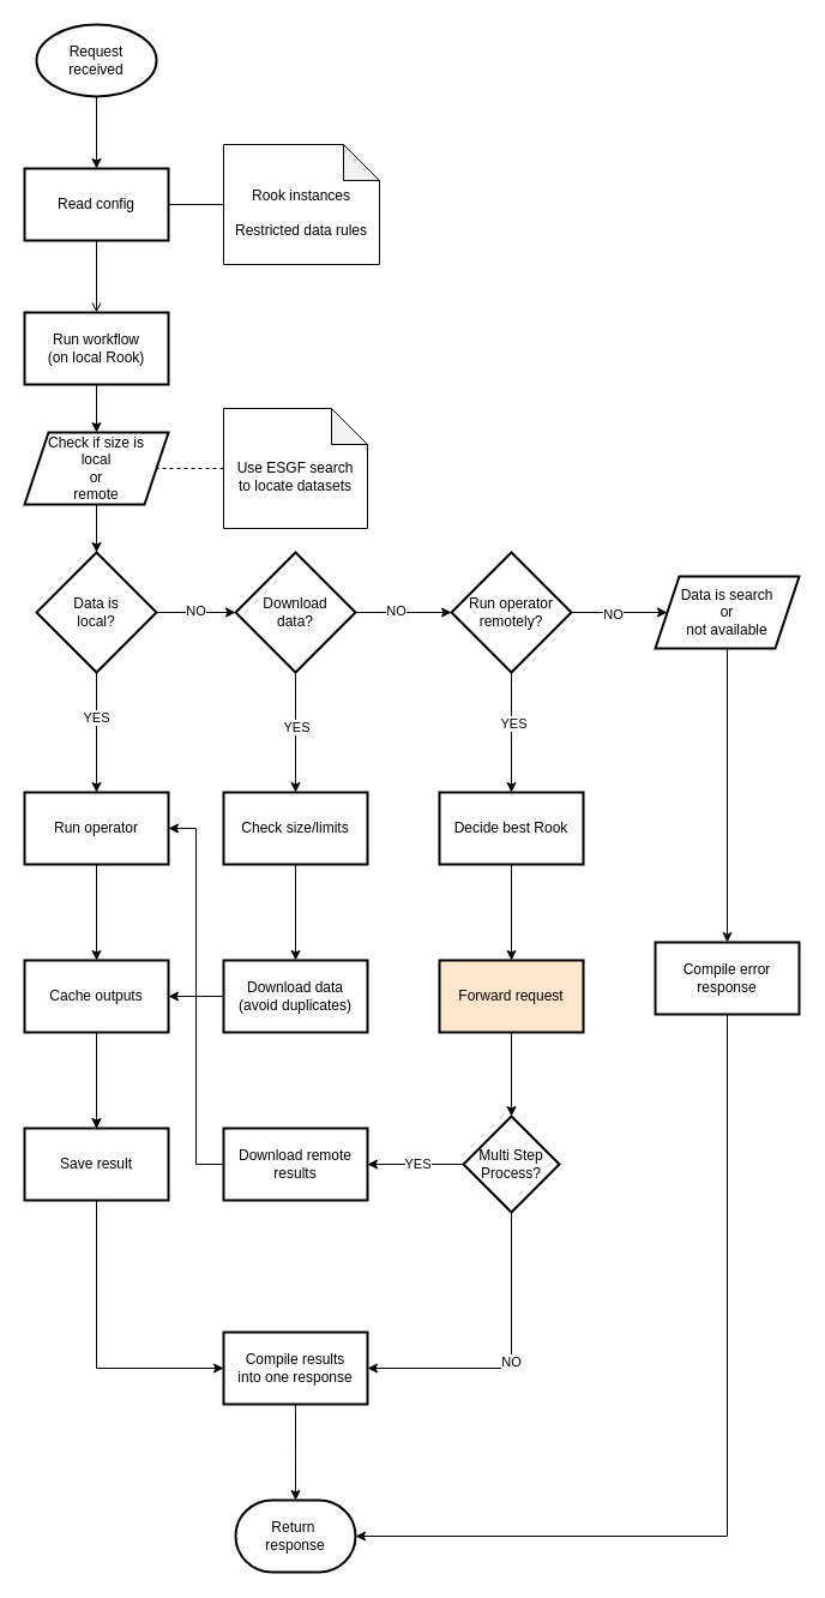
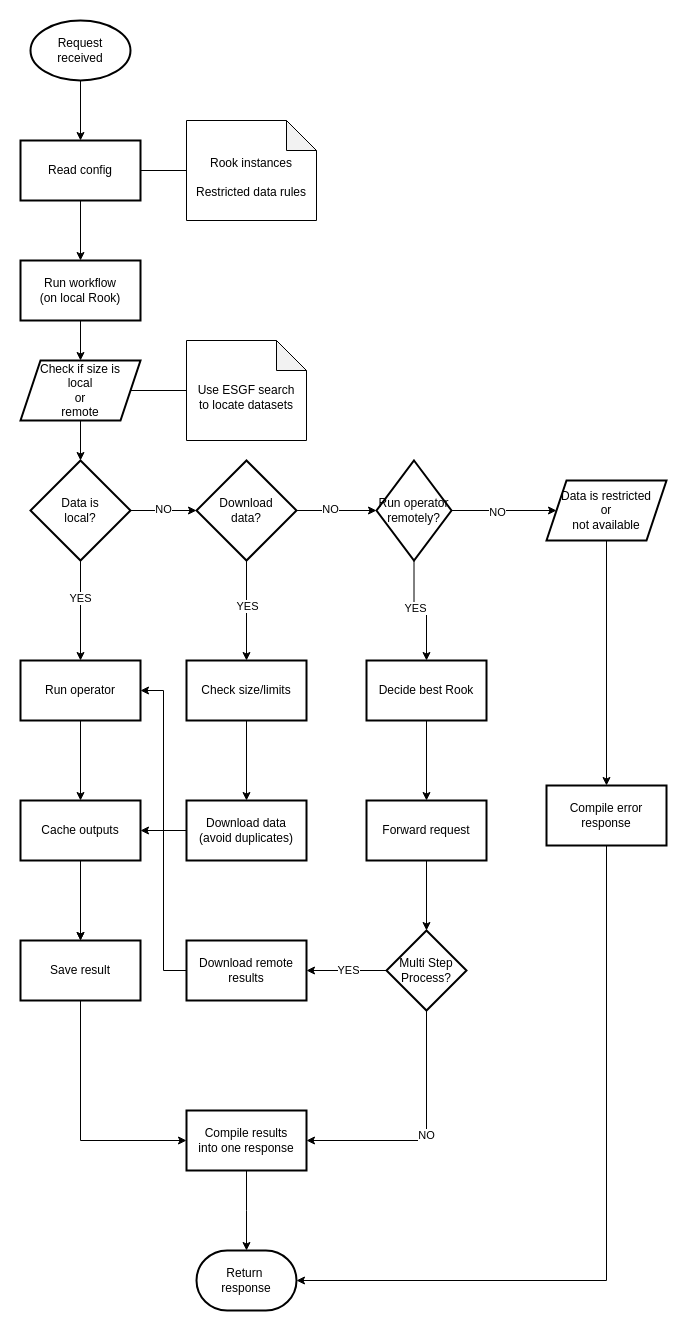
- <mxCell id="38" value="" style="edgeStyle=orthogonalEdgeStyle;rounded=0;orthogonalLoop=1;jettySize=auto;html=1;endArrow=open;" parent="1" source="39" target="52" edge="1"><mxGeometry relative="1" as="geometry" /></mxCell>
+ <mxCell id="38" value="" style="edgeStyle=orthogonalEdgeStyle;rounded=0;orthogonalLoop=1;jettySize=auto;html=1;" parent="1" source="39" target="52" edge="1"><mxGeometry relative="1" as="geometry" /></mxCell>
- <mxCell id="55" style="edgeStyle=orthogonalEdgeStyle;rounded=0;orthogonalLoop=1;jettySize=auto;html=1;entryX=1;entryY=0.5;entryDx=0;entryDy=0;endArrow=none;endFill=0;dashed=1;" parent="1" source="56" target="54" edge="1"><mxGeometry relative="1" as="geometry" /></mxCell>
+ <mxCell id="55" style="edgeStyle=orthogonalEdgeStyle;rounded=0;orthogonalLoop=1;jettySize=auto;html=1;entryX=1;entryY=0.5;entryDx=0;entryDy=0;endArrow=none;endFill=0;" parent="1" source="56" target="54" edge="1"><mxGeometry relative="1" as="geometry" /></mxCell>
- <mxCell id="32" value="Run operator&lt;br&gt;remotely?" style="strokeWidth=2;html=1;shape=mxgraph.flowchart.decision;whiteSpace=wrap;" parent="1" vertex="1"><mxGeometry x="376" y="460" width="100" height="100" as="geometry" /></mxCell>
+ <mxCell id="32" value="Run operator&lt;br&gt;remotely?" style="strokeWidth=2;html=1;shape=mxgraph.flowchart.decision;whiteSpace=wrap;" parent="1" vertex="1"><mxGeometry x="376" y="460" width="75" height="100" as="geometry" /></mxCell>
- <mxCell id="34" value="Data is search&lt;br&gt;or&lt;br&gt;not available" style="shape=parallelogram;perimeter=parallelogramPerimeter;whiteSpace=wrap;html=1;fixedSize=1;strokeWidth=2;" parent="1" vertex="1"><mxGeometry x="546" y="480" width="120" height="60" as="geometry" /></mxCell>
+ <mxCell id="34" value="Data is restricted&lt;br&gt;or&lt;br&gt;not available" style="shape=parallelogram;perimeter=parallelogramPerimeter;whiteSpace=wrap;html=1;fixedSize=1;strokeWidth=2;" parent="1" vertex="1"><mxGeometry x="546" y="480" width="120" height="60" as="geometry" /></mxCell>
- <mxCell id="11" value="Forward request" style="whiteSpace=wrap;html=1;strokeWidth=2;fillColor=#ffe6cc;" parent="1" vertex="1"><mxGeometry x="366" y="800" width="120" height="60" as="geometry" /></mxCell>
+ <mxCell id="11" value="Forward request" style="whiteSpace=wrap;html=1;strokeWidth=2;" parent="1" vertex="1"><mxGeometry x="366" y="800" width="120" height="60" as="geometry" /></mxCell>
